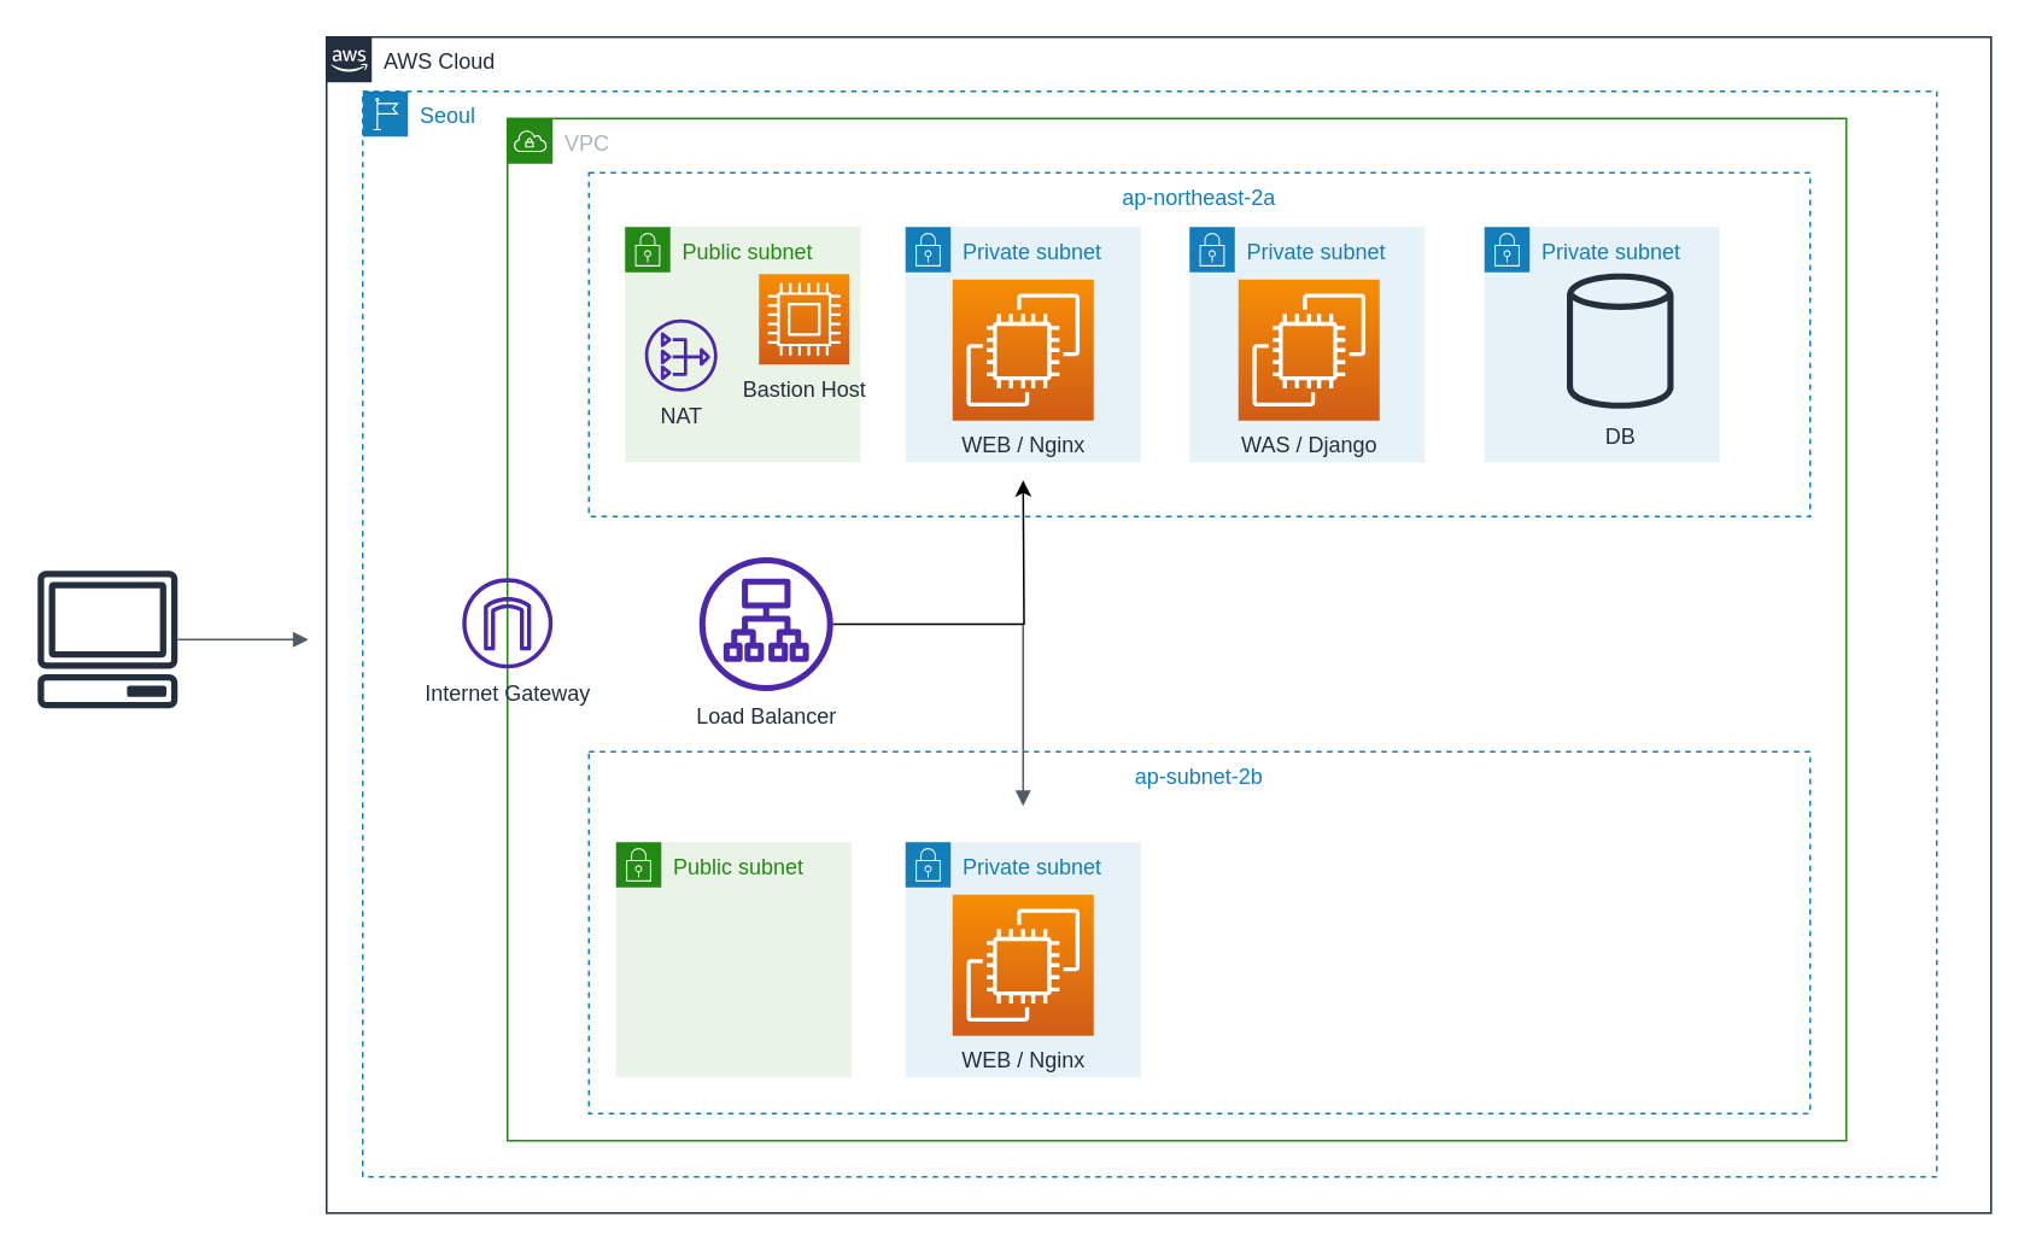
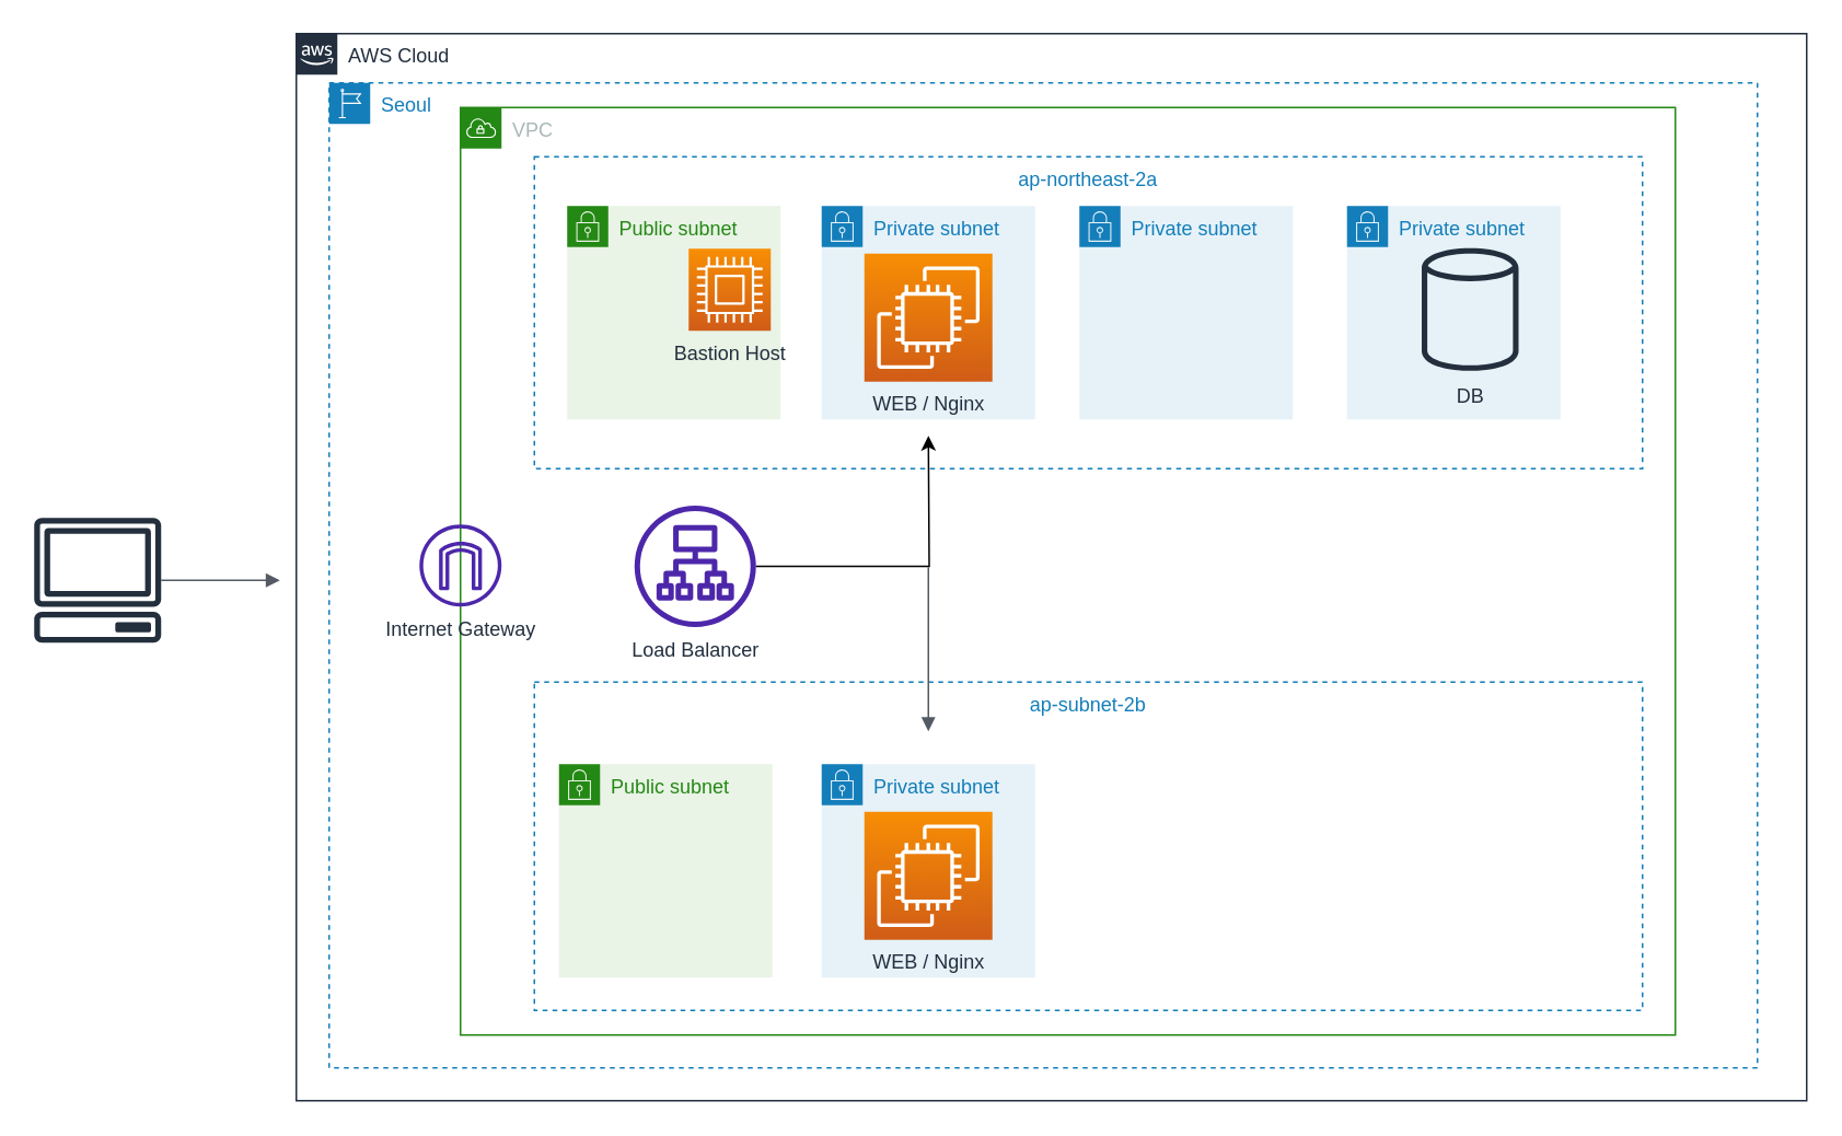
- <mxCell id="20" value="WAS / Django" style="sketch=0;points=[[0,0,0],[0.25,0,0],[0.5,0,0],[0.75,0,0],[1,0,0],[0,1,0],[0.25,1,0],[0.5,1,0],[0.75,1,0],[1,1,0],[0,0.25,0],[0,0.5,0],[0,0.75,0],[1,0.25,0],[1,0.5,0],[1,0.75,0]];outlineConnect=0;fontColor=#232F3E;gradientColor=#F78E04;gradientDirection=north;fillColor=#D05C17;strokeColor=#ffffff;dashed=0;verticalLabelPosition=bottom;verticalAlign=top;align=center;html=1;fontSize=12;fontStyle=0;aspect=fixed;shape=mxgraph.aws4.resourceIcon;resIcon=mxgraph.aws4.ec2;" vertex="1" parent="7"><mxGeometry x="404" y="89" width="78" height="78" as="geometry" /></mxCell>
- <mxCell id="18" value="NAT" style="sketch=0;outlineConnect=0;fontColor=#232F3E;gradientColor=none;fillColor=#4D27AA;strokeColor=none;dashed=0;verticalLabelPosition=bottom;verticalAlign=top;align=center;html=1;fontSize=12;fontStyle=0;aspect=fixed;pointerEvents=1;shape=mxgraph.aws4.nat_gateway;" vertex="1" parent="7"><mxGeometry x="76" y="111" width="40" height="40" as="geometry" /></mxCell>
